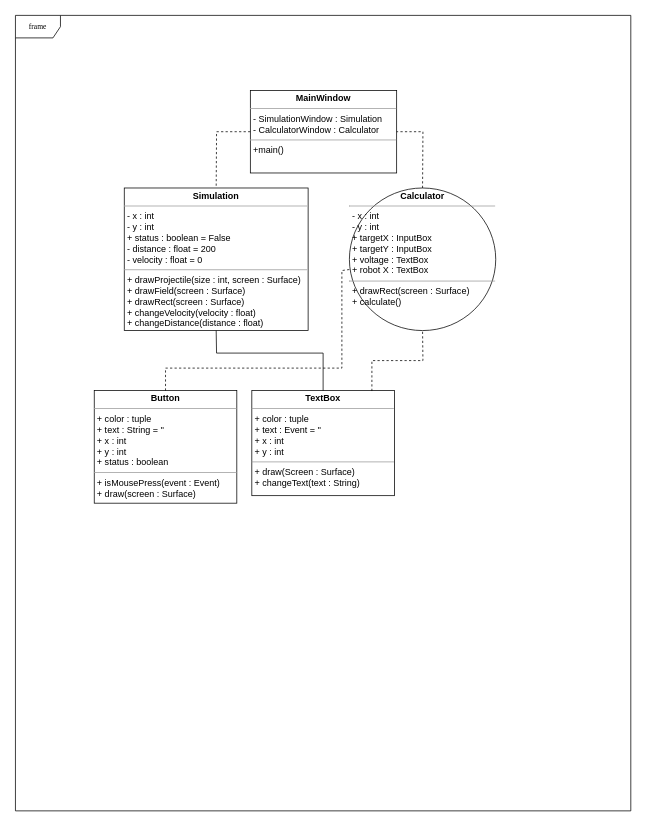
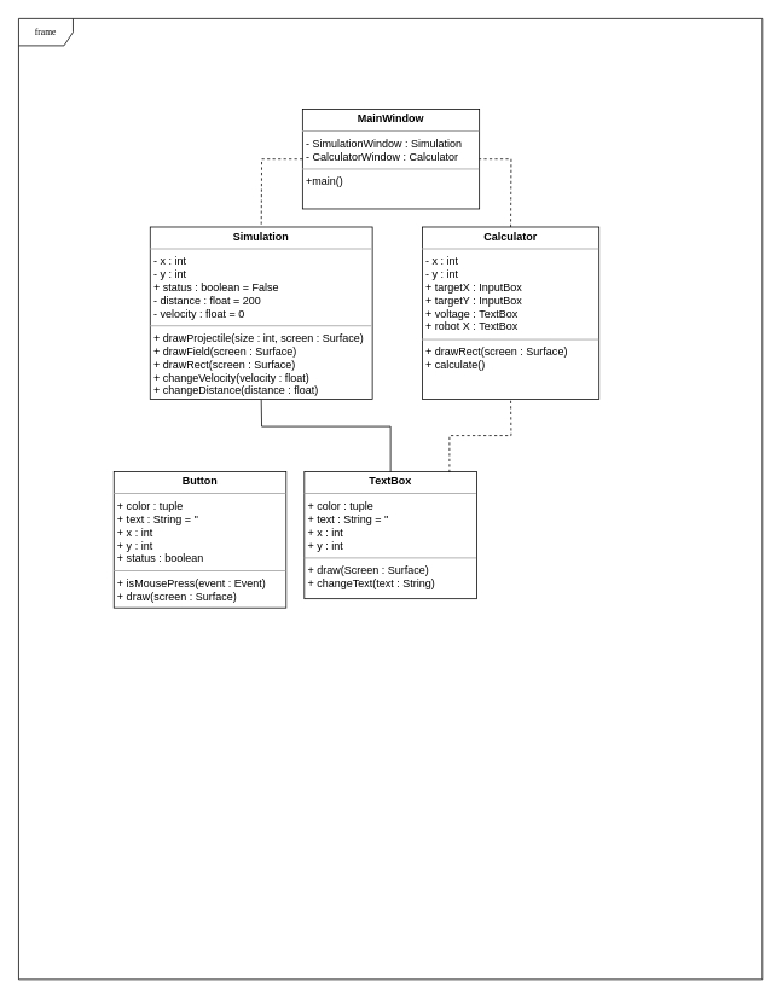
- <mxCell id="4" value="&lt;p style=&quot;margin:0px;margin-top:4px;text-align:center;&quot;&gt;&lt;b style=&quot;&quot;&gt;Calculator&lt;/b&gt;&lt;/p&gt;&lt;hr size=&quot;1&quot;&gt;&lt;p style=&quot;margin:0px;margin-left:4px;&quot;&gt;- x : int&lt;/p&gt;&lt;p style=&quot;margin:0px;margin-left:4px;&quot;&gt;- y : int&lt;/p&gt;&lt;p style=&quot;margin:0px;margin-left:4px;&quot;&gt;+ targetX : InputBox&lt;br&gt;+ targetY : InputBox&lt;/p&gt;&lt;p style=&quot;margin:0px;margin-left:4px;&quot;&gt;+ voltage : TextBox&lt;/p&gt;&lt;p style=&quot;margin:0px;margin-left:4px;&quot;&gt;+ robot X : TextBox&lt;/p&gt;&lt;hr size=&quot;1&quot;&gt;&lt;p style=&quot;margin:0px;margin-left:4px;&quot;&gt;+ drawRect(screen : Surface)&lt;br&gt;&lt;/p&gt;&lt;p style=&quot;margin:0px;margin-left:4px;&quot;&gt;+ calculate()&lt;/p&gt;" style="ellipse;verticalAlign=top;align=left;overflow=fill;fontSize=12;fontFamily=Helvetica;html=1;shadow=0;comic=0;labelBackgroundColor=none;strokeWidth=1;" parent="1" vertex="1"><mxGeometry x="465" y="250" width="195" height="190" as="geometry" /></mxCell>
+ <mxCell id="4" value="&lt;p style=&quot;margin:0px;margin-top:4px;text-align:center;&quot;&gt;&lt;b style=&quot;&quot;&gt;Calculator&lt;/b&gt;&lt;/p&gt;&lt;hr size=&quot;1&quot;&gt;&lt;p style=&quot;margin:0px;margin-left:4px;&quot;&gt;- x : int&lt;/p&gt;&lt;p style=&quot;margin:0px;margin-left:4px;&quot;&gt;- y : int&lt;/p&gt;&lt;p style=&quot;margin:0px;margin-left:4px;&quot;&gt;+ targetX : InputBox&lt;br&gt;+ targetY : InputBox&lt;/p&gt;&lt;p style=&quot;margin:0px;margin-left:4px;&quot;&gt;+ voltage : TextBox&lt;/p&gt;&lt;p style=&quot;margin:0px;margin-left:4px;&quot;&gt;+ robot X : TextBox&lt;/p&gt;&lt;hr size=&quot;1&quot;&gt;&lt;p style=&quot;margin:0px;margin-left:4px;&quot;&gt;+ drawRect(screen : Surface)&lt;br&gt;&lt;/p&gt;&lt;p style=&quot;margin:0px;margin-left:4px;&quot;&gt;+ calculate()&lt;/p&gt;" style="verticalAlign=top;align=left;overflow=fill;fontSize=12;fontFamily=Helvetica;html=1;rounded=0;shadow=0;comic=0;labelBackgroundColor=none;strokeWidth=1" parent="1" vertex="1"><mxGeometry x="465" y="250" width="195" height="190" as="geometry" /></mxCell>
- <mxCell id="7" value="" style="endArrow=none;dashed=1;html=1;rounded=0;exitX=0.5;exitY=0;exitDx=0;exitDy=0;" parent="1" source="6" target="4" edge="1"><mxGeometry width="50" height="50" relative="1" as="geometry"><mxPoint x="475" y="500" as="sourcePoint" /><mxPoint x="525" y="450" as="targetPoint" /><Array as="points"><mxPoint x="220" y="490" /><mxPoint x="455" y="490" /><mxPoint x="455" y="360" /></Array></mxGeometry></mxCell>
- <mxCell id="5" value="&lt;p style=&quot;margin:0px;margin-top:4px;text-align:center;&quot;&gt;&lt;b style=&quot;&quot;&gt;TextBox&lt;/b&gt;&lt;/p&gt;&lt;hr size=&quot;1&quot;&gt;&lt;p style=&quot;margin:0px;margin-left:4px;&quot;&gt;+ color : tuple&lt;br&gt;+ text : Event = ''&lt;/p&gt;&lt;p style=&quot;margin:0px;margin-left:4px;&quot;&gt;+ x : int&lt;/p&gt;&lt;p style=&quot;margin:0px;margin-left:4px;&quot;&gt;+ y : int&lt;/p&gt;&lt;hr size=&quot;1&quot;&gt;&lt;p style=&quot;margin:0px;margin-left:4px;&quot;&gt;&lt;span style=&quot;background-color: initial;&quot;&gt;+ draw(Screen : Surface)&lt;/span&gt;&lt;br&gt;&lt;/p&gt;&lt;p style=&quot;margin:0px;margin-left:4px;&quot;&gt;&lt;span style=&quot;background-color: initial;&quot;&gt;+ changeText(text : String)&lt;/span&gt;&lt;/p&gt;" style="verticalAlign=top;align=left;overflow=fill;fontSize=12;fontFamily=Helvetica;html=1;rounded=0;shadow=0;comic=0;labelBackgroundColor=none;strokeWidth=1" parent="1" vertex="1"><mxGeometry x="335" y="520" width="190" height="140" as="geometry" /></mxCell>
+ <mxCell id="5" value="&lt;p style=&quot;margin:0px;margin-top:4px;text-align:center;&quot;&gt;&lt;b style=&quot;&quot;&gt;TextBox&lt;/b&gt;&lt;/p&gt;&lt;hr size=&quot;1&quot;&gt;&lt;p style=&quot;margin:0px;margin-left:4px;&quot;&gt;+ color : tuple&lt;br&gt;+ text : String = ''&lt;/p&gt;&lt;p style=&quot;margin:0px;margin-left:4px;&quot;&gt;+ x : int&lt;/p&gt;&lt;p style=&quot;margin:0px;margin-left:4px;&quot;&gt;+ y : int&lt;/p&gt;&lt;hr size=&quot;1&quot;&gt;&lt;p style=&quot;margin:0px;margin-left:4px;&quot;&gt;&lt;span style=&quot;background-color: initial;&quot;&gt;+ draw(Screen : Surface)&lt;/span&gt;&lt;br&gt;&lt;/p&gt;&lt;p style=&quot;margin:0px;margin-left:4px;&quot;&gt;&lt;span style=&quot;background-color: initial;&quot;&gt;+ changeText(text : String)&lt;/span&gt;&lt;/p&gt;" style="verticalAlign=top;align=left;overflow=fill;fontSize=12;fontFamily=Helvetica;html=1;rounded=0;shadow=0;comic=0;labelBackgroundColor=none;strokeWidth=1" parent="1" vertex="1"><mxGeometry x="335" y="520" width="190" height="140" as="geometry" /></mxCell>
